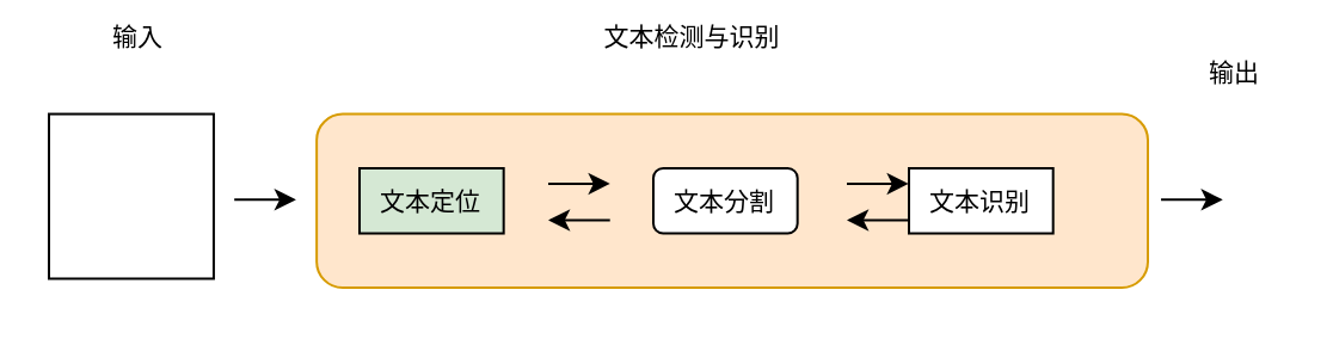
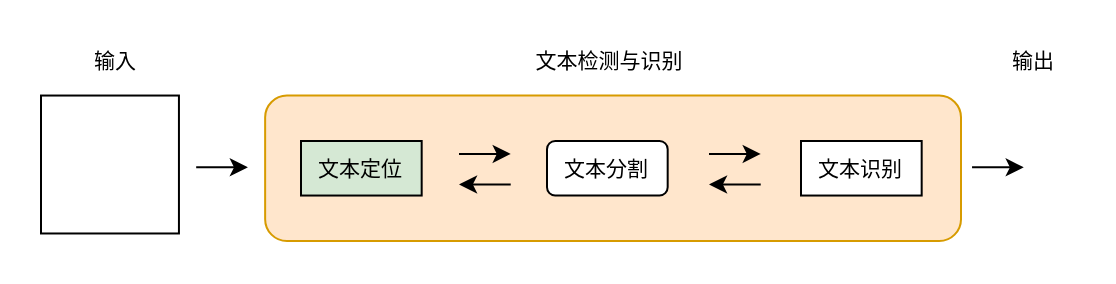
- <mxCell id="10" value="输入" style="text;html=1;align=center;verticalAlign=middle;resizable=0;points=[];autosize=1;fontSize=10.5;strokeWidth=1;" vertex="1" parent="1"><mxGeometry x="37.241" y="5" width="40" height="20" as="geometry" /></mxCell>
+ <mxCell id="10" value="输入" style="text;html=1;align=center;verticalAlign=middle;resizable=0;points=[];autosize=1;fontSize=10.5;strokeWidth=1;" vertex="1" parent="1"><mxGeometry x="37.241" y="20" width="40" height="20" as="geometry" /></mxCell>
- <mxCell id="9" value="文本检测与识别" style="text;html=1;align=center;verticalAlign=middle;resizable=0;points=[];autosize=1;fontSize=10.5;strokeWidth=1;" vertex="1" parent="1"><mxGeometry x="239.002" y="5" width="100" height="20" as="geometry" /></mxCell>
+ <mxCell id="9" value="文本检测与识别" style="text;html=1;align=center;verticalAlign=middle;resizable=0;points=[];autosize=1;fontSize=10.5;strokeWidth=1;" vertex="1" parent="1"><mxGeometry x="254.002" y="20" width="100" height="20" as="geometry" /></mxCell>
- <mxCell id="7" value="文本识别" style="rounded=0;whiteSpace=wrap;html=1;fontSize=10.5;strokeWidth=1;" vertex="1" parent="1"><mxGeometry x="380.001" y="70" width="60.345" height="27.273" as="geometry" /></mxCell>
+ <mxCell id="7" value="文本识别" style="rounded=0;whiteSpace=wrap;html=1;fontSize=10.5;strokeWidth=1;" vertex="1" parent="1"><mxGeometry x="400.001" y="70" width="60.345" height="27.273" as="geometry" /></mxCell>
